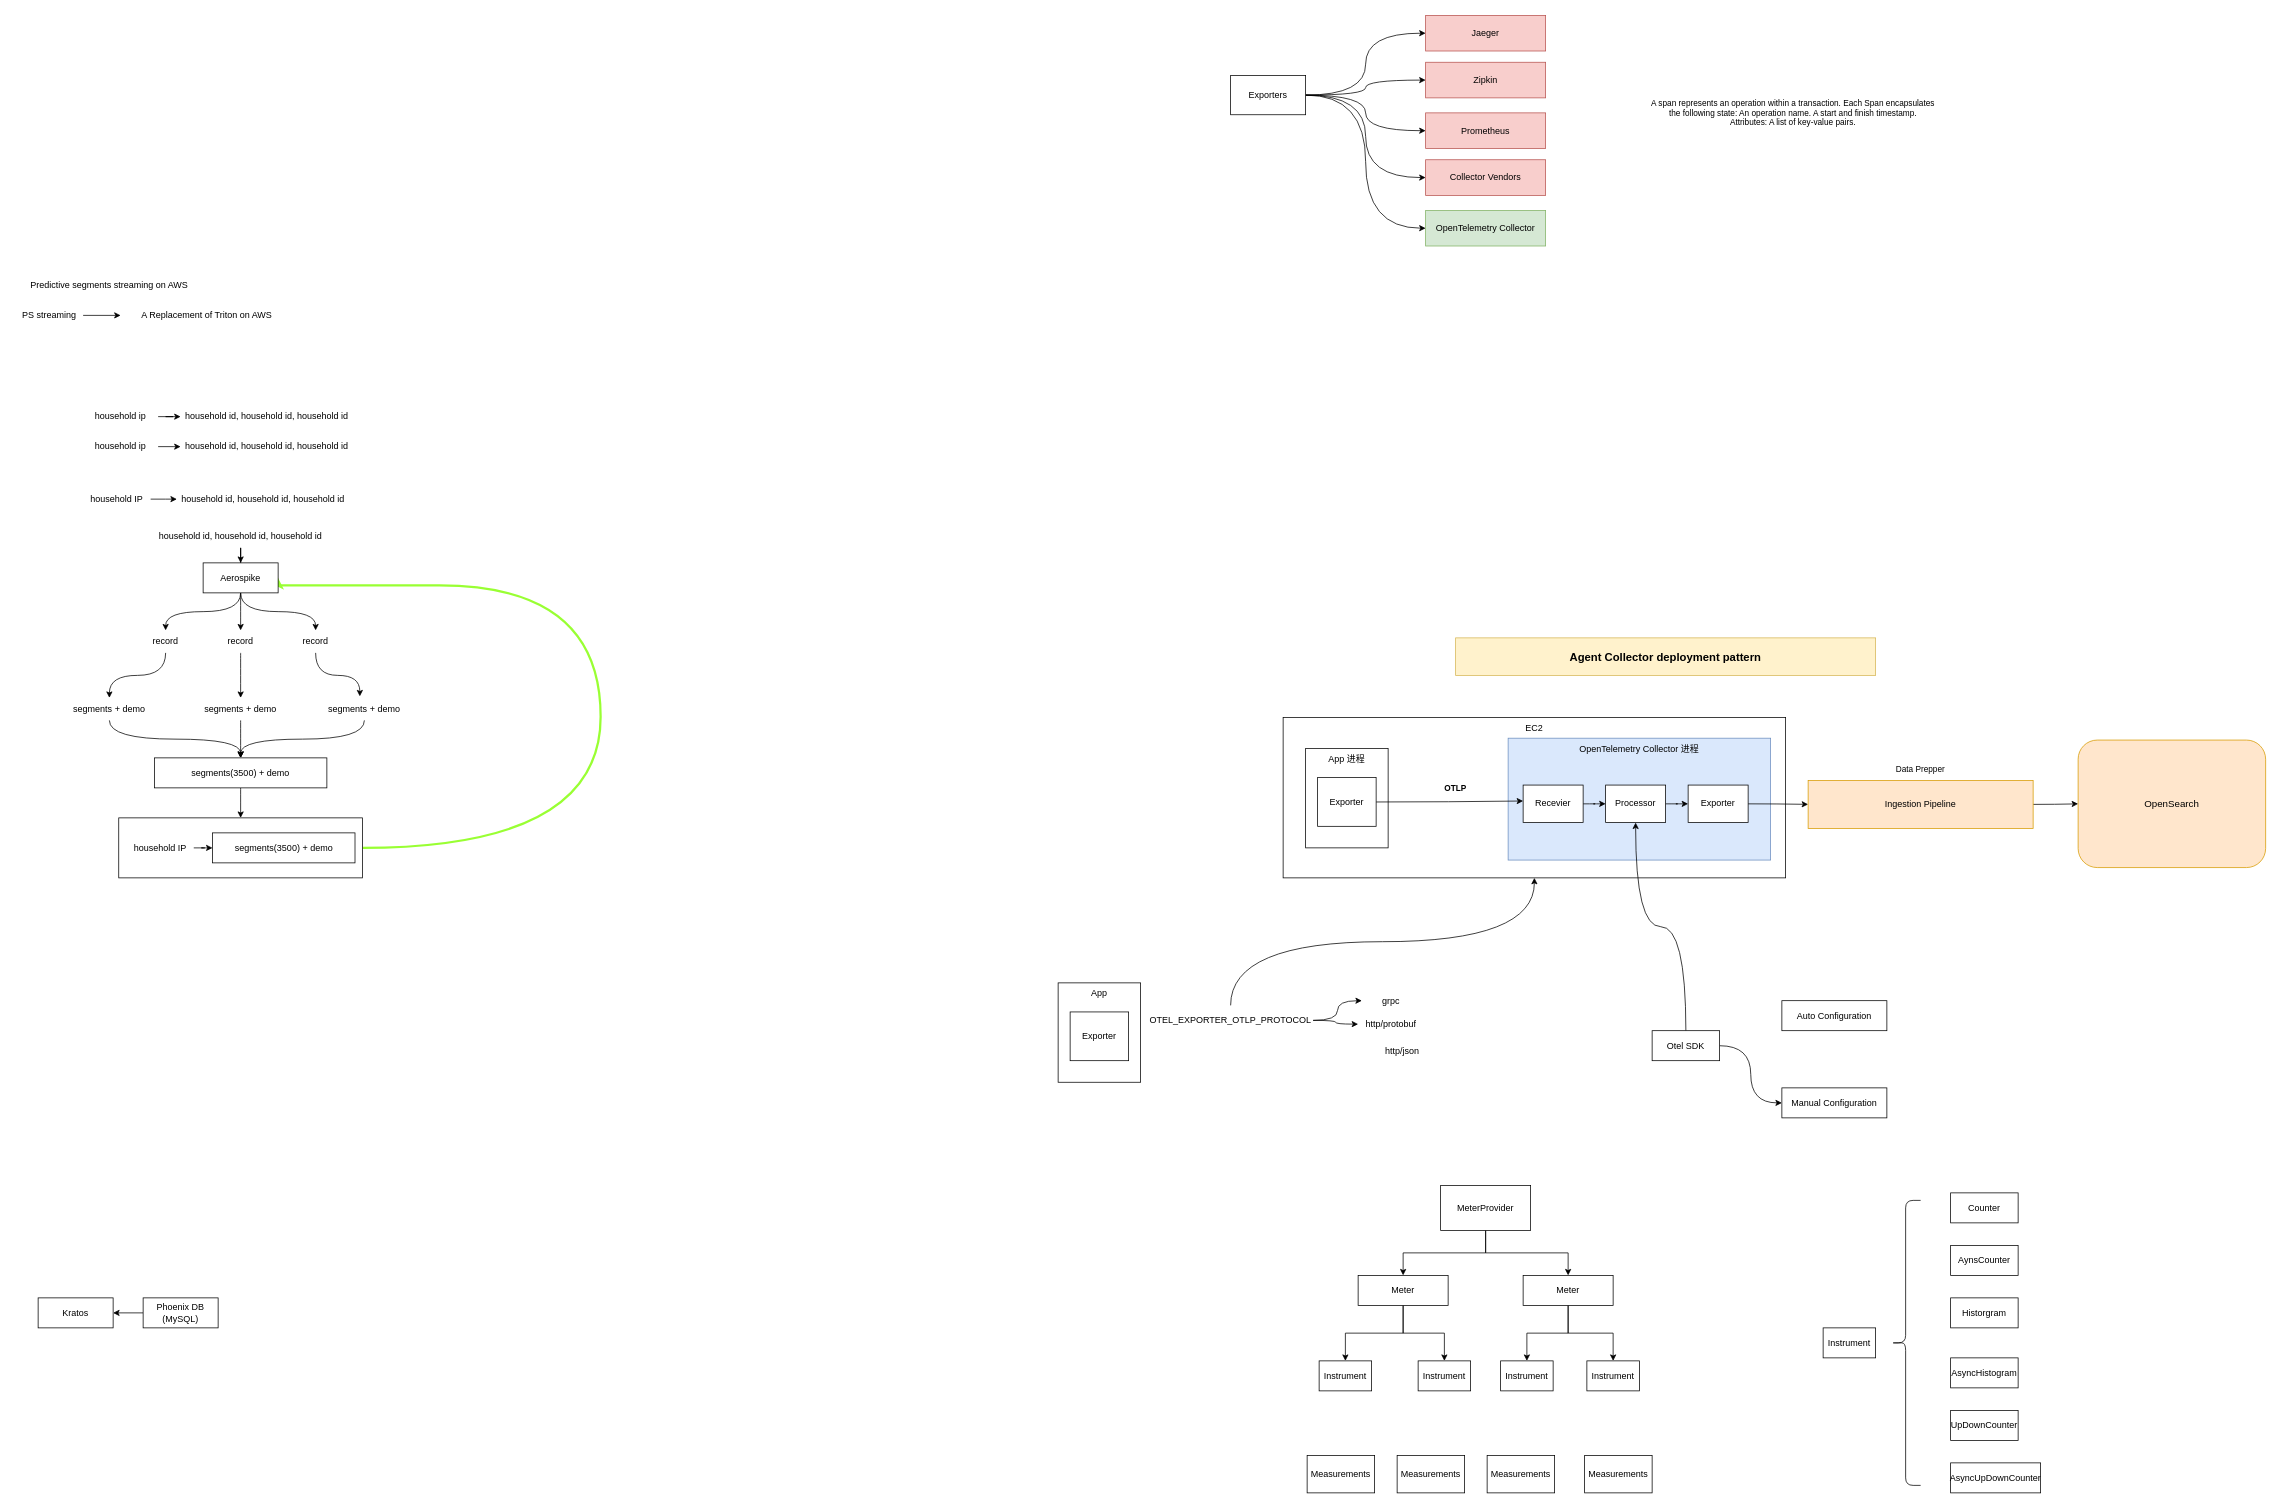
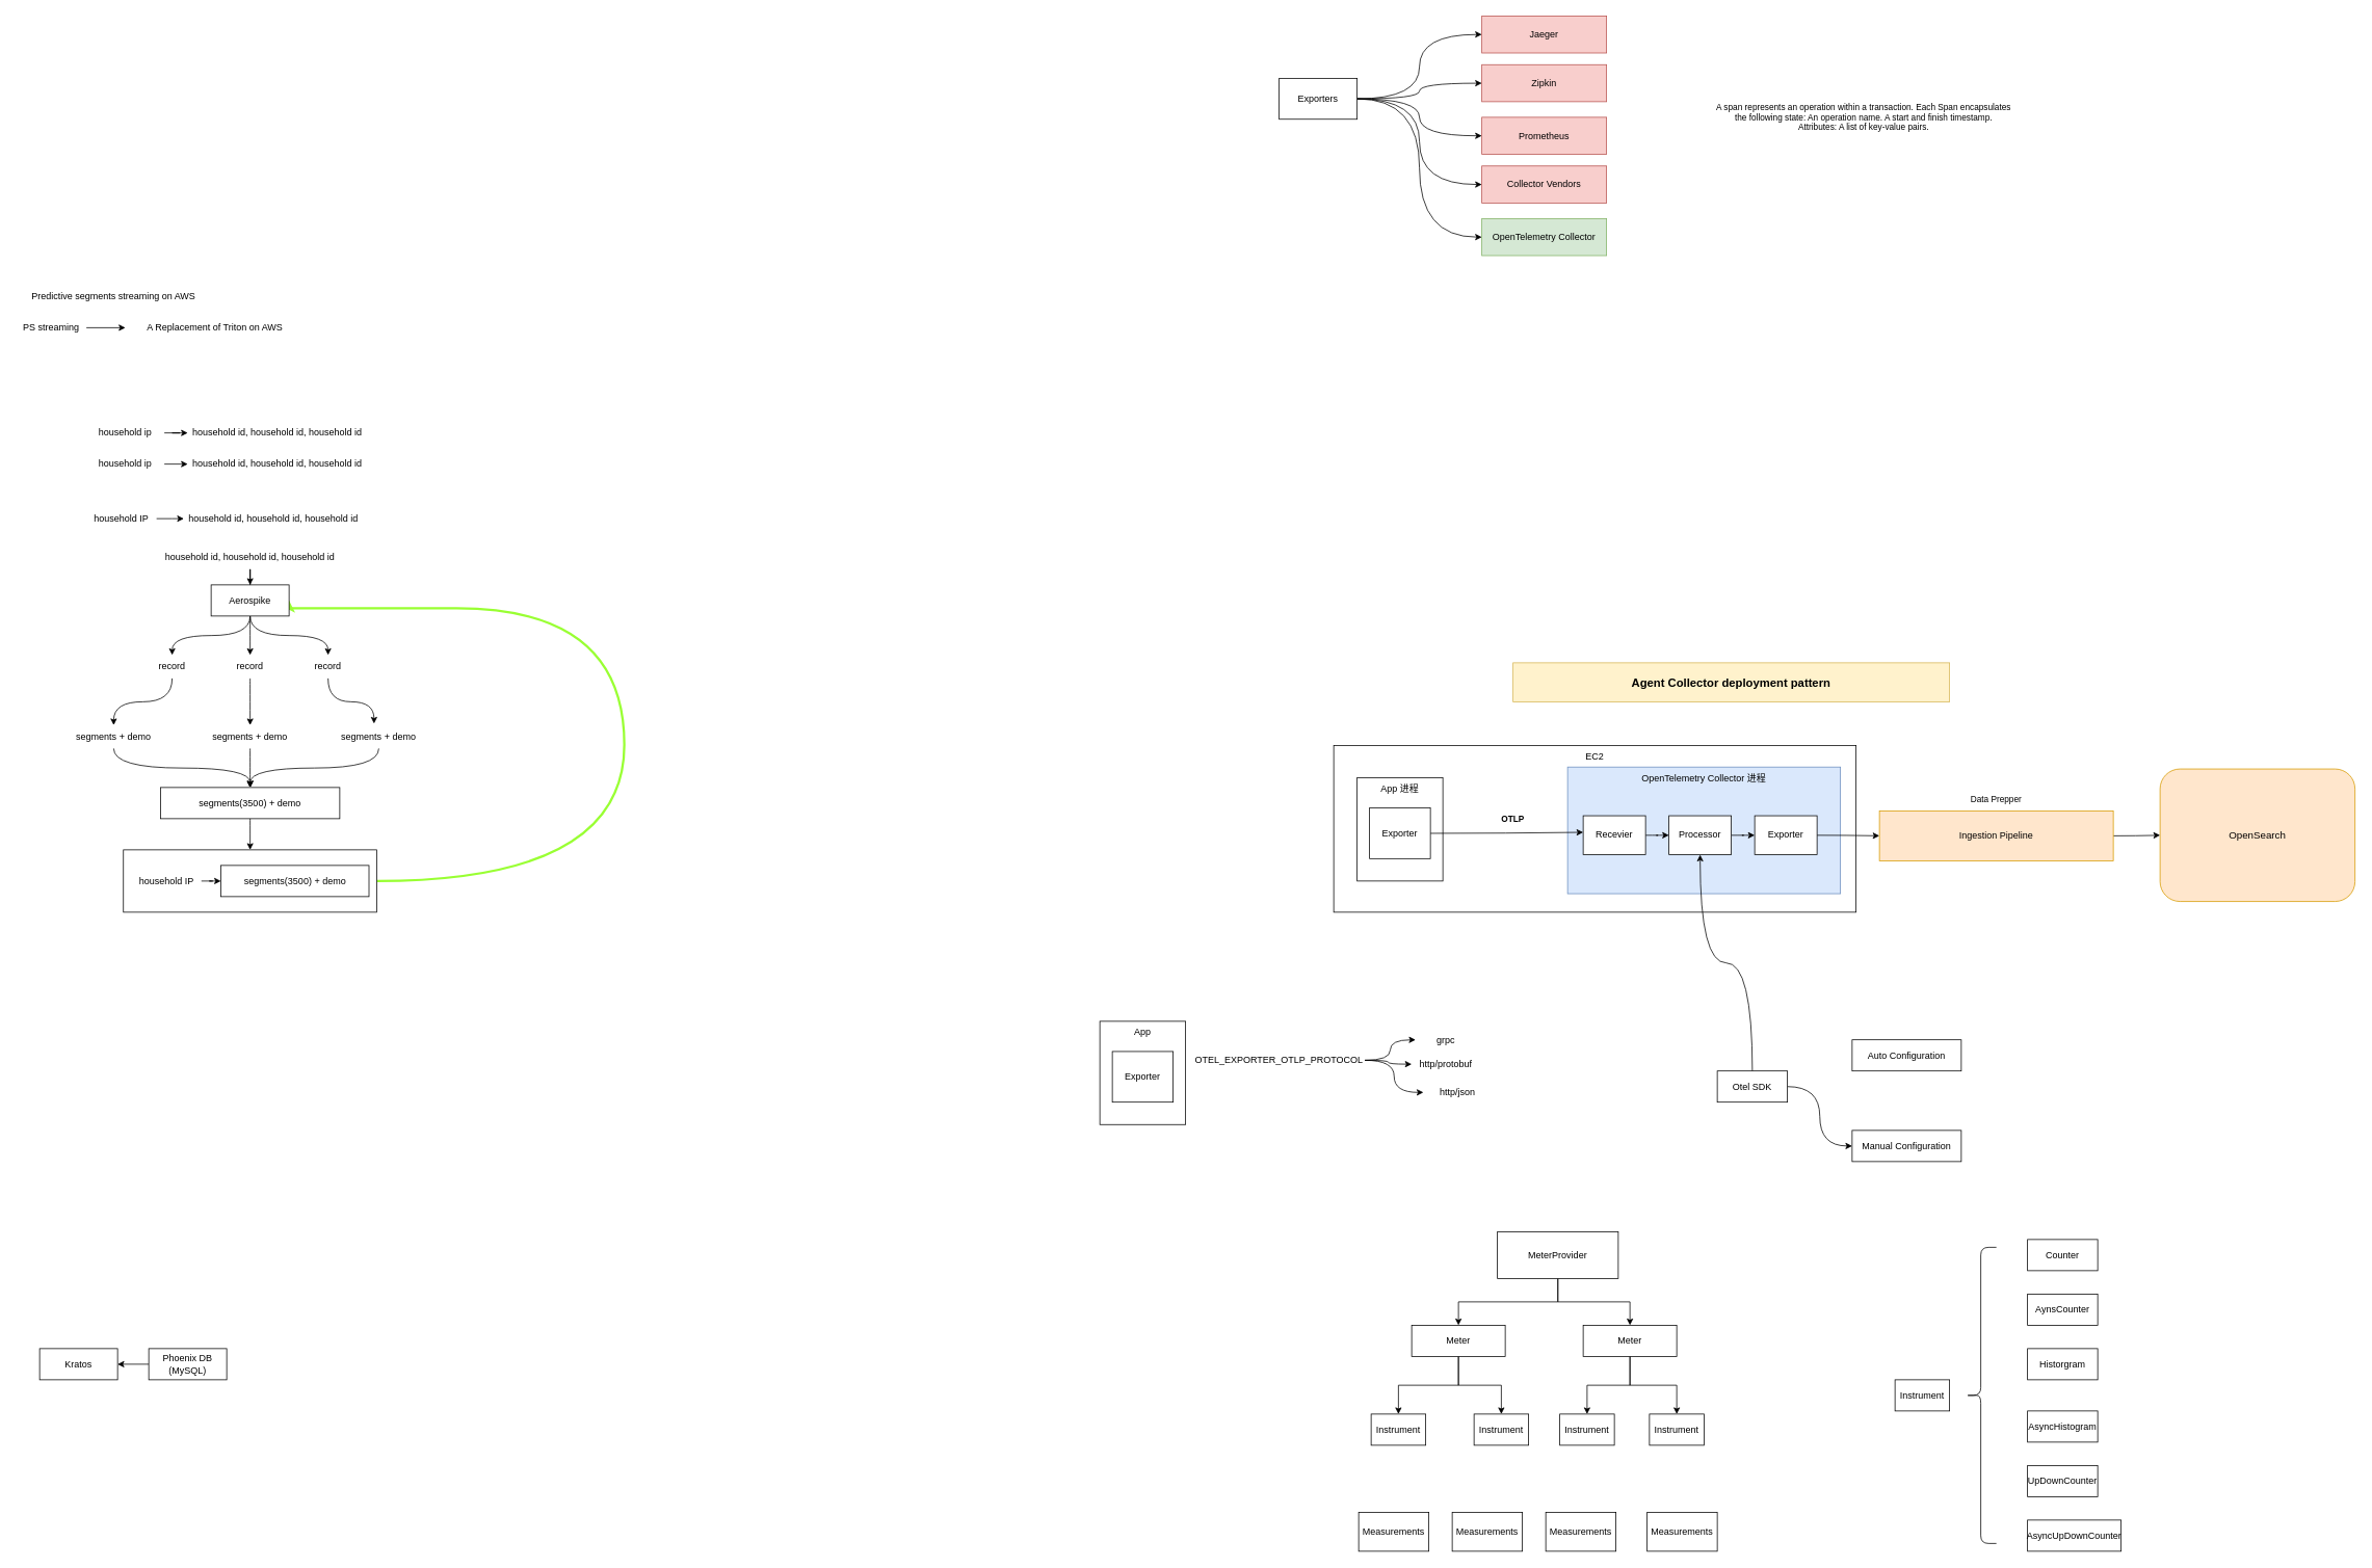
- <mxCell id="98" style="edgeStyle=orthogonalEdgeStyle;rounded=0;orthogonalLoop=1;jettySize=auto;html=1;curved=1;" parent="1" source="99" target="2" edge="1"><mxGeometry relative="1" as="geometry" /></mxCell>
+ <mxCell id="98" style="edgeStyle=orthogonalEdgeStyle;rounded=0;orthogonalLoop=1;jettySize=auto;html=1;entryX=0;entryY=0.5;entryDx=0;entryDy=0;curved=1;" parent="1" source="99" target="102" edge="1"><mxGeometry relative="1" as="geometry" /></mxCell>
- <mxCell id="71" value="MeterProvider" style="rounded=0;whiteSpace=wrap;html=1;" parent="1" vertex="1"><mxGeometry x="1920" y="1580" width="120" height="60" as="geometry" /></mxCell>
+ <mxCell id="71" value="MeterProvider" style="rounded=0;whiteSpace=wrap;html=1;" parent="1" vertex="1"><mxGeometry x="1920" y="1580" width="155" height="60" as="geometry" /></mxCell>
